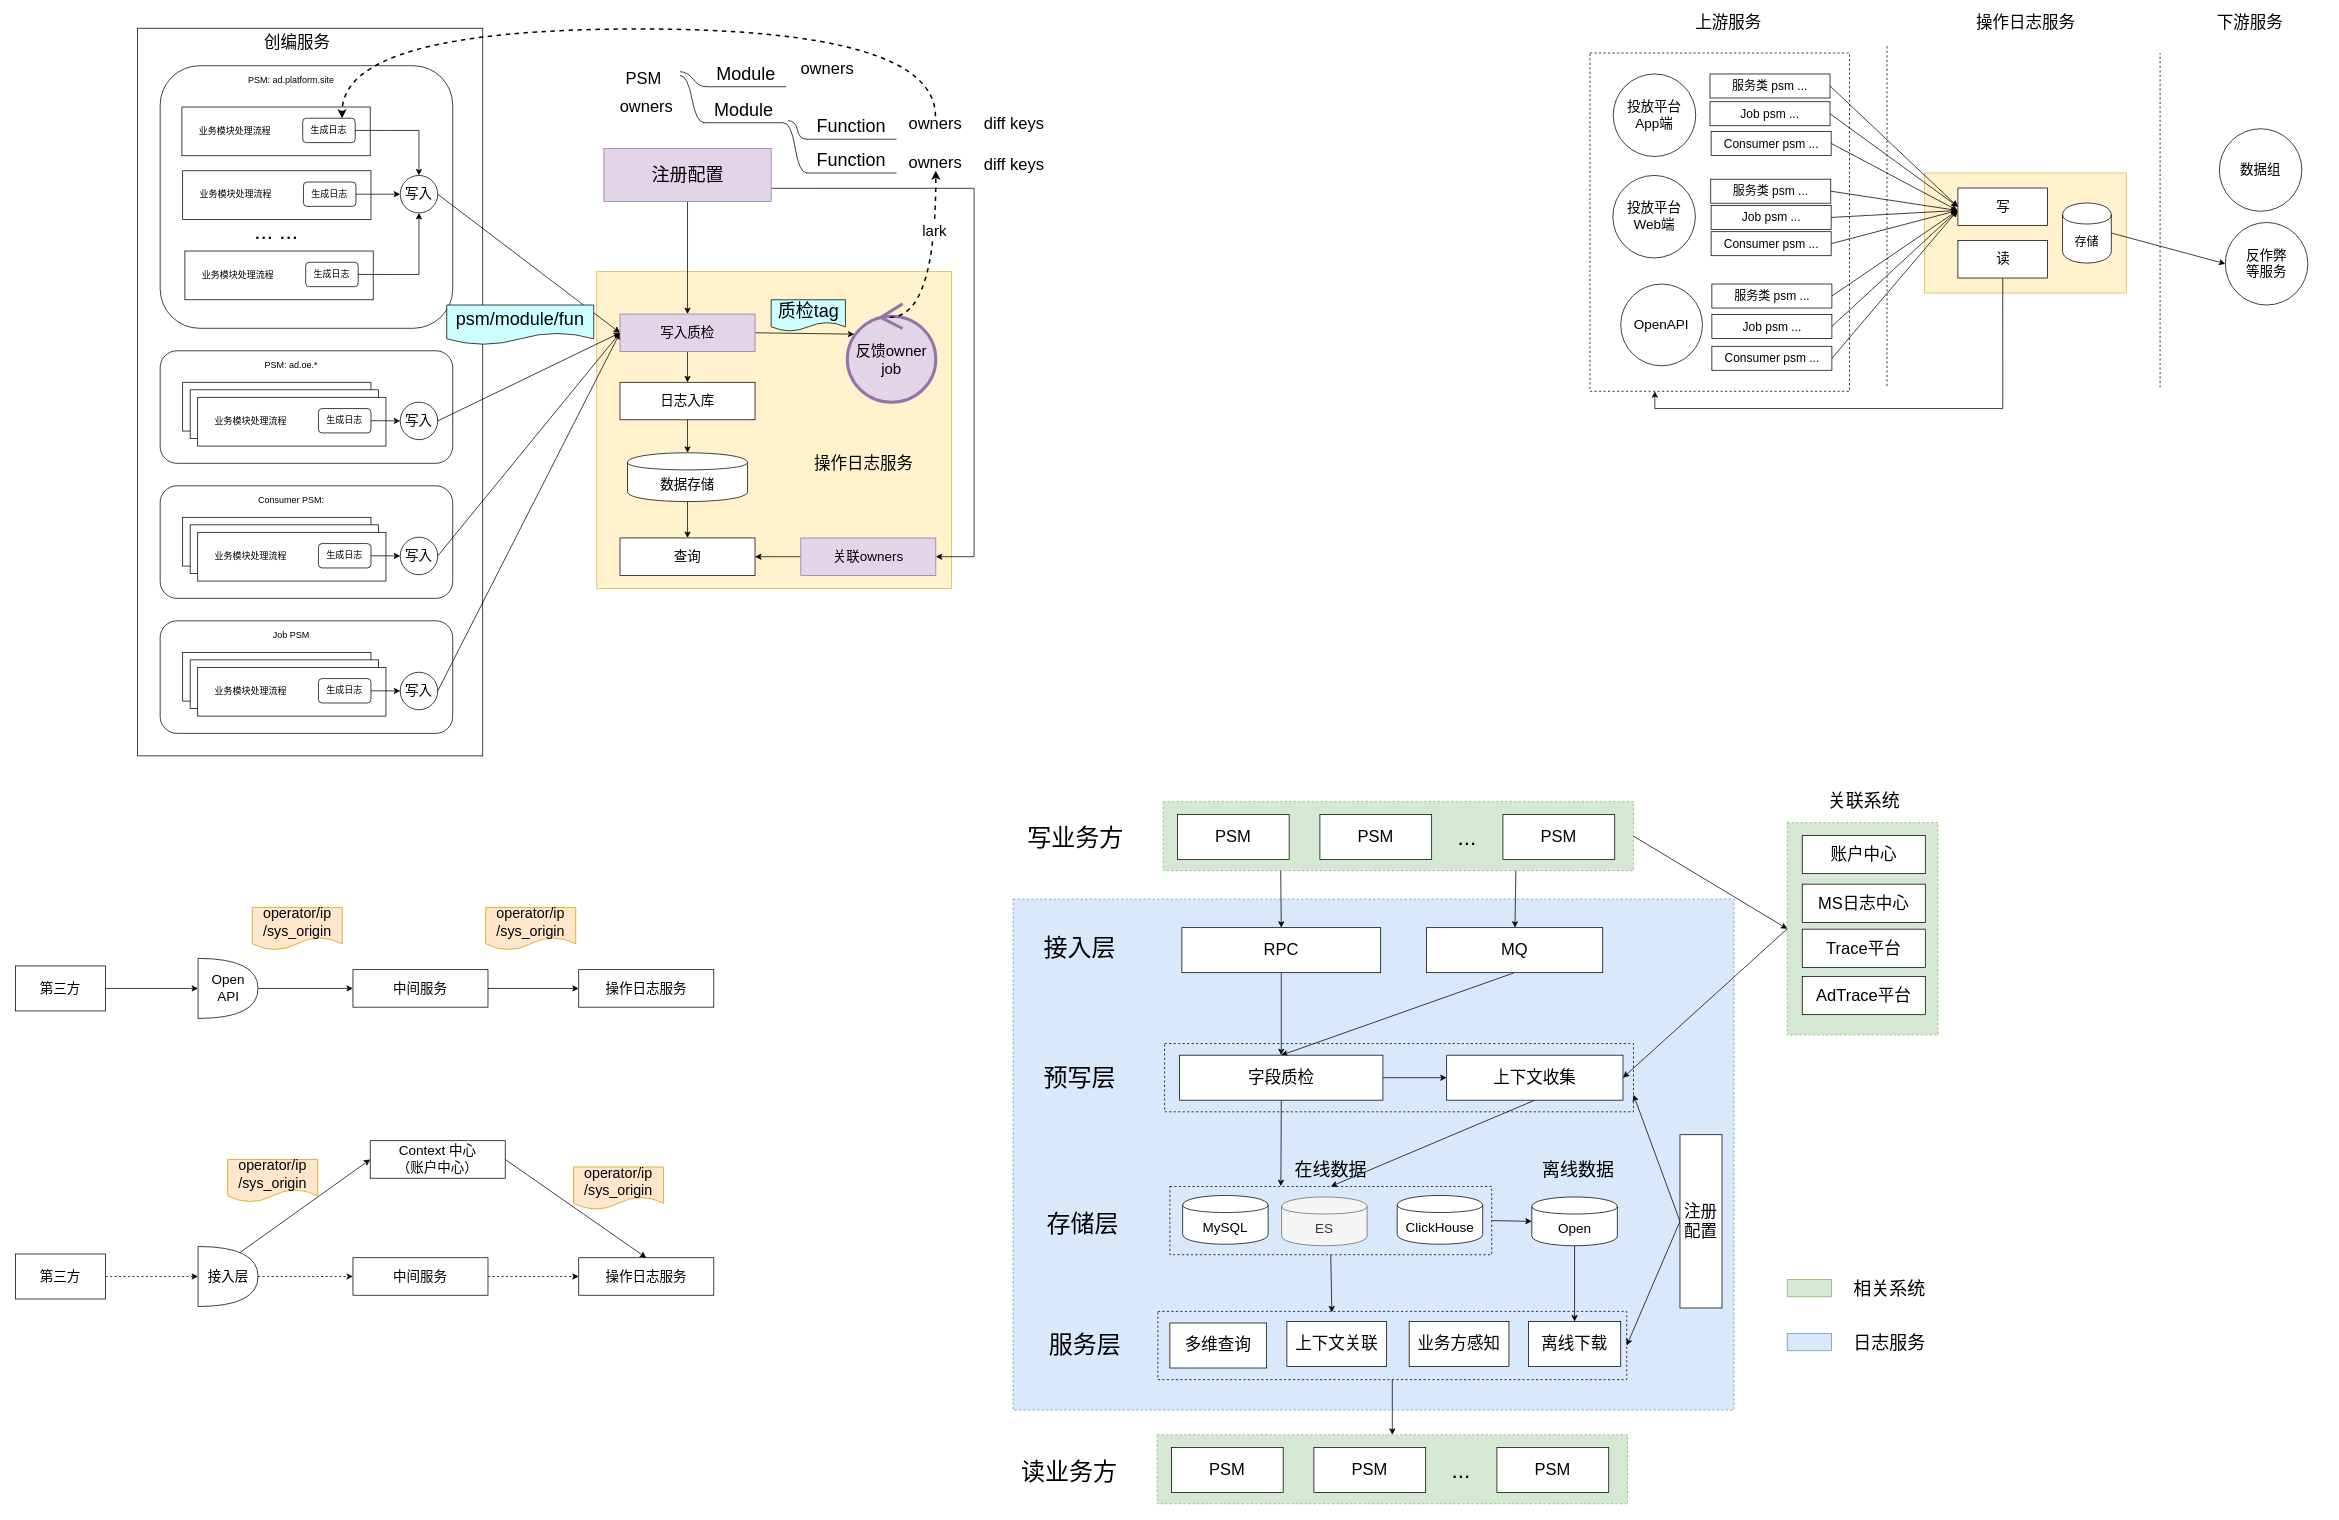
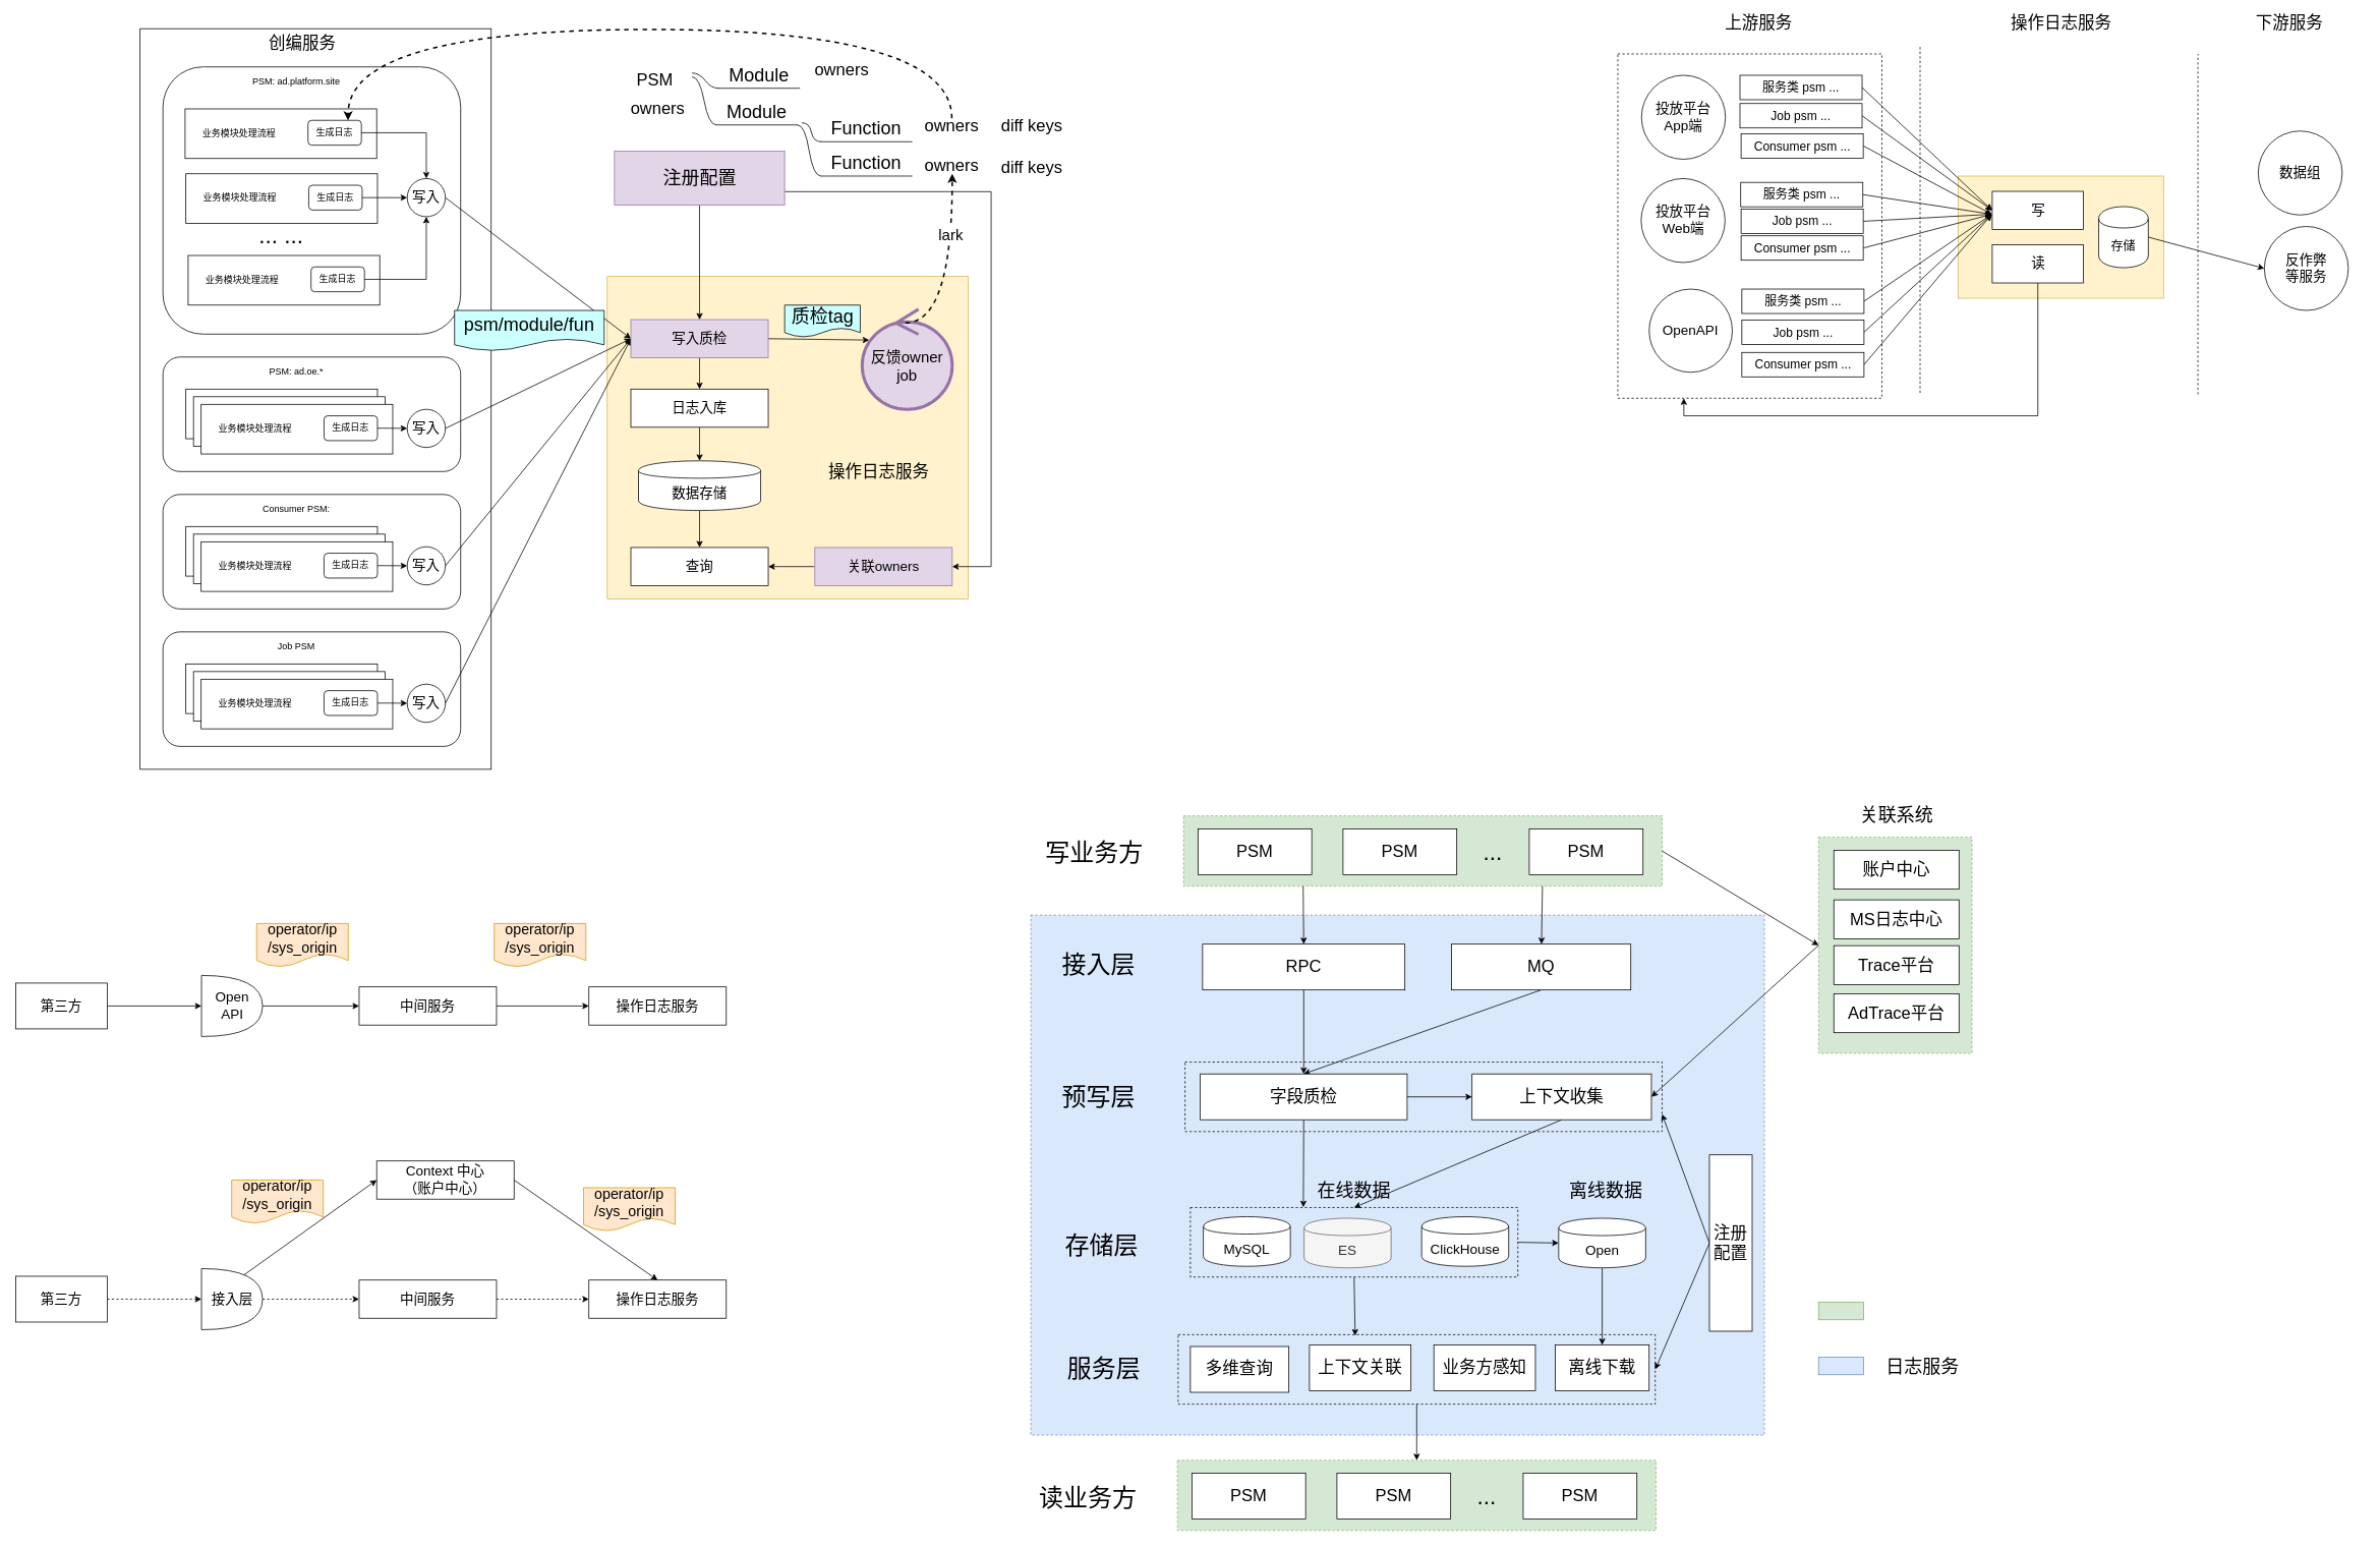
- <mxCell id="135" value="相关系统" style="text;html=1;strokeColor=none;fillColor=none;align=center;verticalAlign=middle;whiteSpace=wrap;rounded=0;dashed=1;fontSize=24;" vertex="1" parent="1"><mxGeometry x="2454" y="1708" width="129" height="20" as="geometry" /></mxCell>
